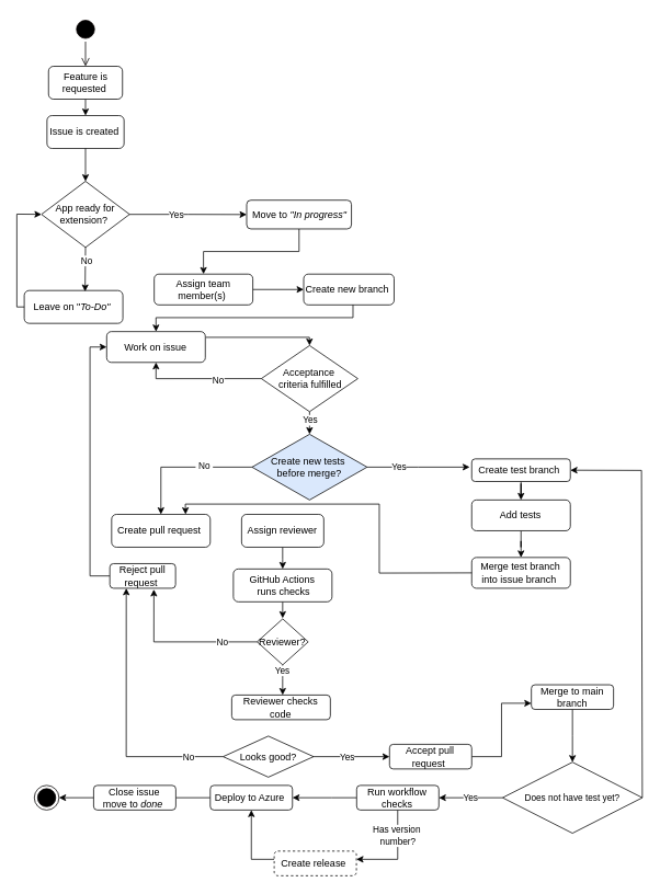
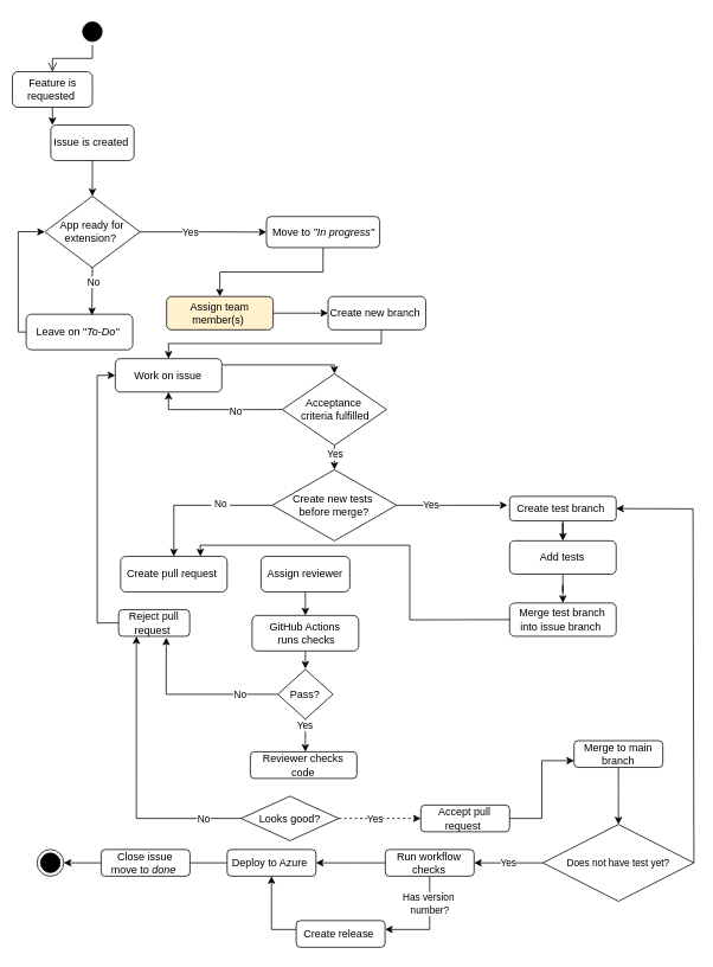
- <mxCell id="5" value="Feature is requested&amp;nbsp;" style="rounded=1;whiteSpace=wrap;html=1;" parent="1" vertex="1"><mxGeometry x="58.56" y="80" width="90" height="40" as="geometry" /></mxCell>
+ <mxCell id="5" value="Feature is requested&amp;nbsp;" style="rounded=1;whiteSpace=wrap;html=1;" parent="1" vertex="1"><mxGeometry x="13.56" y="80" width="90" height="40" as="geometry" /></mxCell>
- <mxCell id="11" value="Assign team member(s)&amp;nbsp;" style="whiteSpace=wrap;html=1;rounded=1;" parent="1" vertex="1"><mxGeometry x="187.12" y="333" width="120" height="37.5" as="geometry" /></mxCell>
+ <mxCell id="11" value="Assign team member(s)&amp;nbsp;" style="whiteSpace=wrap;html=1;rounded=1;fillColor=#fff2cc;" parent="1" vertex="1"><mxGeometry x="187.12" y="333" width="120" height="37.5" as="geometry" /></mxCell>
- <mxCell id="63" value="Create new tests&amp;nbsp;&lt;div&gt;before merge?&lt;/div&gt;" style="rhombus;whiteSpace=wrap;html=1;fillColor=#dae8fc;" vertex="1" parent="1"><mxGeometry x="306.15" y="528" width="140" height="80" as="geometry" /></mxCell>
+ <mxCell id="63" value="Create new tests&amp;nbsp;&lt;div&gt;before merge?&lt;/div&gt;" style="rhombus;whiteSpace=wrap;html=1;" vertex="1" parent="1"><mxGeometry x="306.15" y="528" width="140" height="80" as="geometry" /></mxCell>
- <mxCell id="50" value="Reviewer?" style="rhombus;whiteSpace=wrap;html=1;" parent="1" vertex="1"><mxGeometry x="312.34" y="752.75" width="62.19" height="56" as="geometry" /></mxCell>
+ <mxCell id="50" value="Pass?" style="rhombus;whiteSpace=wrap;html=1;" parent="1" vertex="1"><mxGeometry x="312.34" y="752.75" width="62.19" height="56" as="geometry" /></mxCell>
- <mxCell id="55" style="edgeStyle=orthogonalEdgeStyle;rounded=0;orthogonalLoop=1;jettySize=auto;html=1;entryX=0;entryY=0.5;entryDx=0;entryDy=0;" edge="1" parent="1" source="57" target="32"><mxGeometry relative="1" as="geometry" /></mxCell>
+ <mxCell id="55" style="edgeStyle=orthogonalEdgeStyle;rounded=0;orthogonalLoop=1;jettySize=auto;html=1;entryX=0;entryY=0.5;entryDx=0;entryDy=0;dashed=1;" edge="1" parent="1" source="57" target="32"><mxGeometry relative="1" as="geometry" /></mxCell>
- <mxCell id="43" value="Create release&amp;nbsp;" style="whiteSpace=wrap;html=1;rounded=1;dashed=1;" parent="1" vertex="1"><mxGeometry x="333.13" y="1035.5" width="100" height="30" as="geometry" /></mxCell>
+ <mxCell id="43" value="Create release&amp;nbsp;" style="whiteSpace=wrap;html=1;rounded=1;" parent="1" vertex="1"><mxGeometry x="333.13" y="1035.5" width="100" height="30" as="geometry" /></mxCell>
